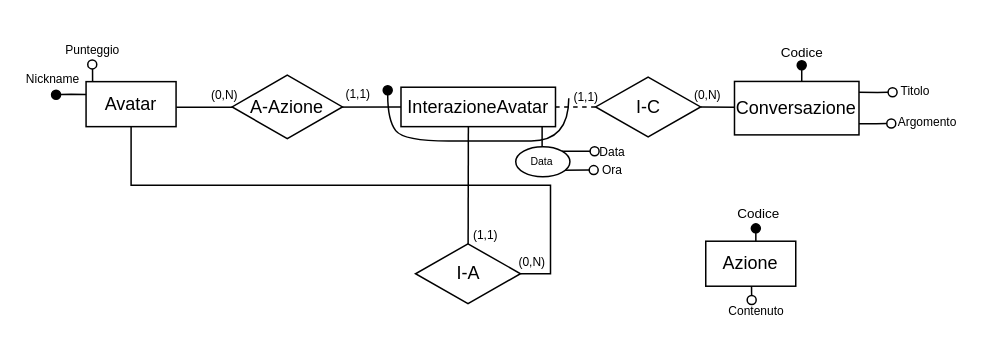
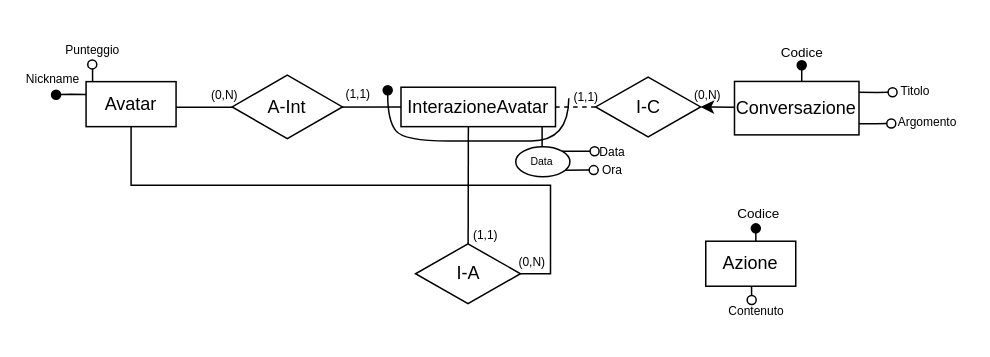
- <mxCell id="28" value="A-Azione" style="shape=rhombus;perimeter=rhombusPerimeter;whiteSpace=wrap;html=1;align=center;" parent="1" vertex="1"><mxGeometry x="154.25" y="49.61" width="73.56" height="42.36" as="geometry" /></mxCell>
+ <mxCell id="28" value="A-Int" style="shape=rhombus;perimeter=rhombusPerimeter;whiteSpace=wrap;html=1;align=center;" parent="1" vertex="1"><mxGeometry x="154.25" y="49.61" width="73.56" height="42.36" as="geometry" /></mxCell>
- <mxCell id="24" value="" style="endArrow=none;html=1;rounded=0;entryX=1;entryY=0.5;entryDx=0;entryDy=0;" parent="1" source="22" target="25" edge="1"><mxGeometry width="50" height="50" relative="1" as="geometry"><mxPoint x="502.74" y="80.61" as="sourcePoint" /><mxPoint x="369.5" y="71.08" as="targetPoint" /></mxGeometry></mxCell>
+ <mxCell id="24" value="" style="endArrow=classic;html=1;rounded=0;entryX=1;entryY=0.5;entryDx=0;entryDy=0;" parent="1" source="22" target="25" edge="1"><mxGeometry width="50" height="50" relative="1" as="geometry"><mxPoint x="502.74" y="80.61" as="sourcePoint" /><mxPoint x="369.5" y="71.08" as="targetPoint" /></mxGeometry></mxCell>
